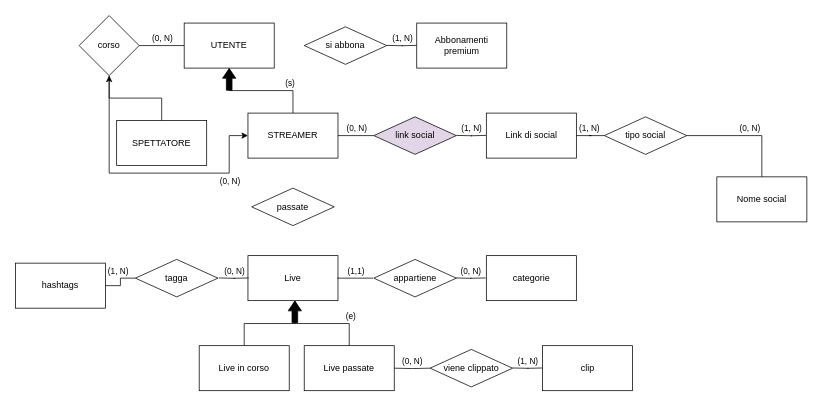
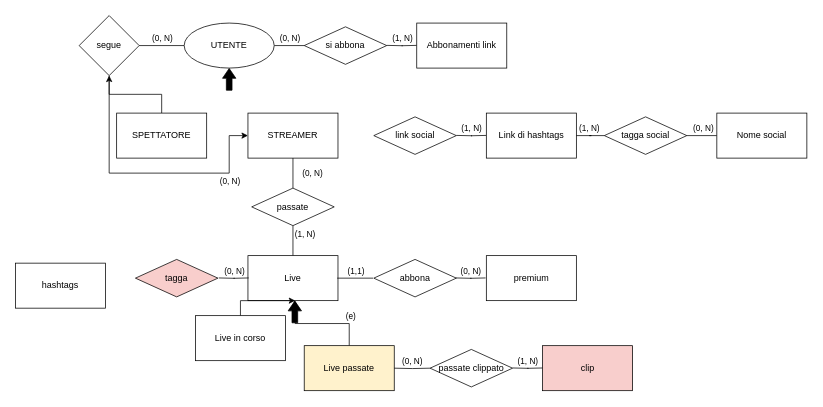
- <mxCell id="31" value="corso" style="rhombus;whiteSpace=wrap;html=1;" vertex="1" parent="1"><mxGeometry x="105" y="20" width="80" height="80" as="geometry" /></mxCell>
+ <mxCell id="31" value="segue" style="rhombus;whiteSpace=wrap;html=1;" vertex="1" parent="1"><mxGeometry x="105" y="20" width="80" height="80" as="geometry" /></mxCell>
- <mxCell id="6" value="UTENTE" style="whiteSpace=wrap;html=1;" vertex="1" parent="1"><mxGeometry x="245" y="30" width="120" height="60" as="geometry" /></mxCell>
+ <mxCell id="6" value="UTENTE" style="ellipse;whiteSpace=wrap;html=1;" vertex="1" parent="1"><mxGeometry x="245" y="30" width="120" height="60" as="geometry" /></mxCell>
+ <mxCell id="2" value="" style="edgeStyle=orthogonalEdgeStyle;rounded=0;orthogonalLoop=1;jettySize=auto;html=1;endArrow=none;endFill=0;" edge="1" parent="1" source="6" target="15"><mxGeometry relative="1" as="geometry" /></mxCell>
+ <mxCell id="3" value="(0, N)" style="edgeLabel;html=1;align=center;verticalAlign=middle;resizable=0;points=[];" vertex="1" connectable="0" parent="2"><mxGeometry x="0.18" y="1" relative="1" as="geometry"><mxPoint x="-4" y="-9" as="offset" /></mxGeometry></mxCell>
- <mxCell id="16" value="Abbonamenti premium" style="whiteSpace=wrap;html=1;" vertex="1" parent="1"><mxGeometry x="555" y="30" width="120" height="60" as="geometry" /></mxCell>
+ <mxCell id="16" value="Abbonamenti link" style="whiteSpace=wrap;html=1;" vertex="1" parent="1"><mxGeometry x="555" y="30" width="120" height="60" as="geometry" /></mxCell>
- <mxCell id="9" style="edgeStyle=orthogonalEdgeStyle;rounded=0;orthogonalLoop=1;jettySize=auto;html=1;exitX=0.5;exitY=0;exitDx=0;exitDy=0;" edge="1" parent="1" source="11" target="6"><mxGeometry relative="1" as="geometry" /></mxCell>
- <mxCell id="10" value="(s)" style="edgeLabel;html=1;align=center;verticalAlign=middle;resizable=0;points=[];" vertex="1" connectable="0" parent="9"><mxGeometry x="-0.05" relative="1" as="geometry"><mxPoint x="34" y="-10" as="offset" /></mxGeometry></mxCell>
- <mxCell id="17" value="" style="edgeStyle=orthogonalEdgeStyle;rounded=0;orthogonalLoop=1;jettySize=auto;html=1;endArrow=none;endFill=0;" edge="1" parent="1" target="21" source="11"><mxGeometry relative="1" as="geometry"><mxPoint x="475" y="230" as="sourcePoint" /></mxGeometry></mxCell>
- <mxCell id="18" value="(0, N)" style="edgeLabel;html=1;align=center;verticalAlign=middle;resizable=0;points=[];" vertex="1" connectable="0" parent="17"><mxGeometry x="0.18" y="1" relative="1" as="geometry"><mxPoint x="-4" y="-9" as="offset" /></mxGeometry></mxCell>
- <mxCell id="21" value="link social" style="rhombus;whiteSpace=wrap;html=1;fillColor=#e1d5e7;" vertex="1" parent="1"><mxGeometry x="497.74" y="155" width="110" height="50" as="geometry" /></mxCell>
+ <mxCell id="21" value="link social" style="rhombus;whiteSpace=wrap;html=1;" vertex="1" parent="1"><mxGeometry x="497.74" y="155" width="110" height="50" as="geometry" /></mxCell>
- <mxCell id="22" value="Link di social" style="whiteSpace=wrap;html=1;" vertex="1" parent="1"><mxGeometry x="647.74" y="150" width="120" height="60" as="geometry" /></mxCell>
+ <mxCell id="22" value="Link di hashtags" style="whiteSpace=wrap;html=1;" vertex="1" parent="1"><mxGeometry x="647.74" y="150" width="120" height="60" as="geometry" /></mxCell>
- <mxCell id="27" value="tipo social" style="rhombus;whiteSpace=wrap;html=1;" vertex="1" parent="1"><mxGeometry x="805" y="155" width="110" height="50" as="geometry" /></mxCell>
+ <mxCell id="27" value="tagga social" style="rhombus;whiteSpace=wrap;html=1;" vertex="1" parent="1"><mxGeometry x="805" y="155" width="110" height="50" as="geometry" /></mxCell>
- <mxCell id="8" value="SPETTATORE" style="whiteSpace=wrap;html=1;" vertex="1" parent="1"><mxGeometry x="155" y="160" width="120" height="60" as="geometry" /></mxCell>
+ <mxCell id="8" value="SPETTATORE" style="whiteSpace=wrap;html=1;" vertex="1" parent="1"><mxGeometry x="155" y="150" width="120" height="60" as="geometry" /></mxCell>
+ <mxCell id="32" value="" style="edgeStyle=orthogonalEdgeStyle;rounded=0;orthogonalLoop=1;jettySize=auto;html=1;endArrow=none;endFill=0;" edge="1" parent="1" target="36" source="11"><mxGeometry relative="1" as="geometry"><mxPoint x="375" y="300" as="sourcePoint" /></mxGeometry></mxCell>
+ <mxCell id="33" value="(0, N)" style="edgeLabel;html=1;align=center;verticalAlign=middle;resizable=0;points=[];" vertex="1" connectable="0" parent="32"><mxGeometry x="0.18" y="1" relative="1" as="geometry"><mxPoint x="24" y="-4" as="offset" /></mxGeometry></mxCell>
- <mxCell id="28" value="Nome social" style="whiteSpace=wrap;html=1;" vertex="1" parent="1"><mxGeometry x="955" y="235" width="120" height="60" as="geometry" /></mxCell>
+ <mxCell id="28" value="Nome social" style="whiteSpace=wrap;html=1;" vertex="1" parent="1"><mxGeometry x="955" y="150" width="120" height="60" as="geometry" /></mxCell>
+ <mxCell id="34" value="" style="edgeStyle=orthogonalEdgeStyle;rounded=0;orthogonalLoop=1;jettySize=auto;html=1;endArrow=none;endFill=0;" edge="1" parent="1" source="36" target="37"><mxGeometry relative="1" as="geometry"><mxPoint x="533" y="300" as="sourcePoint" /><mxPoint x="572.74" y="299.74" as="targetPoint" /></mxGeometry></mxCell>
+ <mxCell id="35" value="(1, N)" style="edgeLabel;html=1;align=center;verticalAlign=middle;resizable=0;points=[];" vertex="1" connectable="0" parent="34"><mxGeometry x="0.066" y="-1" relative="1" as="geometry"><mxPoint x="16" y="-11" as="offset" /></mxGeometry></mxCell>
- <mxCell id="61" value="tagga" style="rhombus;whiteSpace=wrap;html=1;" vertex="1" parent="1"><mxGeometry x="180" y="345" width="110" height="50" as="geometry" /></mxCell>
+ <mxCell id="61" value="tagga" style="rhombus;whiteSpace=wrap;html=1;fillColor=#f8cecc;" vertex="1" parent="1"><mxGeometry x="180" y="345" width="110" height="50" as="geometry" /></mxCell>
- <mxCell id="54" value="appartiene" style="rhombus;whiteSpace=wrap;html=1;" vertex="1" parent="1"><mxGeometry x="497.74" y="345" width="110" height="50" as="geometry" /></mxCell>
+ <mxCell id="54" value="abbona" style="rhombus;whiteSpace=wrap;html=1;" vertex="1" parent="1"><mxGeometry x="497.74" y="345" width="110" height="50" as="geometry" /></mxCell>
- <mxCell id="55" value="categorie" style="whiteSpace=wrap;html=1;" vertex="1" parent="1"><mxGeometry x="647.74" y="340" width="120" height="60" as="geometry" /></mxCell>
+ <mxCell id="55" value="premium" style="whiteSpace=wrap;html=1;" vertex="1" parent="1"><mxGeometry x="647.74" y="340" width="120" height="60" as="geometry" /></mxCell>
- <mxCell id="56" value="" style="edgeStyle=orthogonalEdgeStyle;rounded=0;orthogonalLoop=1;jettySize=auto;html=1;endArrow=none;endFill=0;" edge="1" parent="1" source="58" target="61"><mxGeometry relative="1" as="geometry" /></mxCell>
- <mxCell id="57" value="(1, N)" style="edgeLabel;html=1;align=center;verticalAlign=middle;resizable=0;points=[];" vertex="1" connectable="0" parent="56"><mxGeometry x="0.18" y="1" relative="1" as="geometry"><mxPoint x="-4" y="-9" as="offset" /></mxGeometry></mxCell>
- <mxCell id="42" value="Live in corso" style="whiteSpace=wrap;html=1;" vertex="1" parent="1"><mxGeometry x="265" y="460" width="120" height="60" as="geometry" /></mxCell>
+ <mxCell id="42" value="Live in corso" style="whiteSpace=wrap;html=1;" vertex="1" parent="1"><mxGeometry x="260" y="420" width="120" height="60" as="geometry" /></mxCell>
- <mxCell id="43" value="Live passate" style="whiteSpace=wrap;html=1;" vertex="1" parent="1"><mxGeometry x="405" y="460" width="120" height="60" as="geometry" /></mxCell>
+ <mxCell id="43" value="Live passate" style="whiteSpace=wrap;html=1;fillColor=#fff2cc;" vertex="1" parent="1"><mxGeometry x="405" y="460" width="120" height="60" as="geometry" /></mxCell>
- <mxCell id="48" value="viene clippato" style="rhombus;whiteSpace=wrap;html=1;" vertex="1" parent="1"><mxGeometry x="572.74" y="465" width="110" height="50" as="geometry" /></mxCell>
+ <mxCell id="48" value="passate clippato" style="rhombus;whiteSpace=wrap;html=1;" vertex="1" parent="1"><mxGeometry x="572.74" y="465" width="110" height="50" as="geometry" /></mxCell>
- <mxCell id="49" value="clip" style="whiteSpace=wrap;html=1;" vertex="1" parent="1"><mxGeometry x="722.74" y="460" width="120" height="60" as="geometry" /></mxCell>
+ <mxCell id="49" value="clip" style="whiteSpace=wrap;html=1;fillColor=#f8cecc;" vertex="1" parent="1"><mxGeometry x="722.74" y="460" width="120" height="60" as="geometry" /></mxCell>
